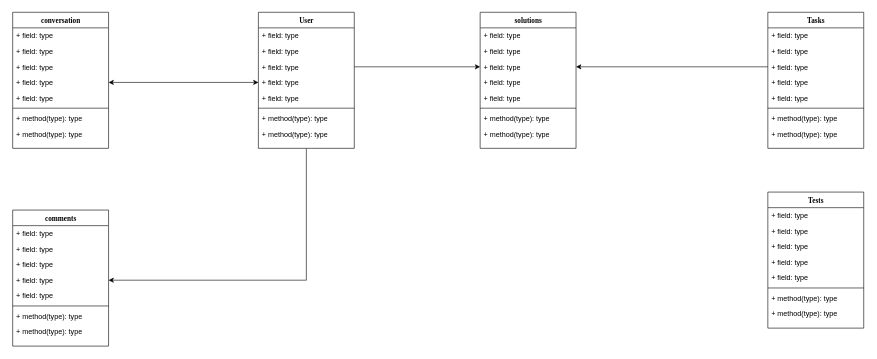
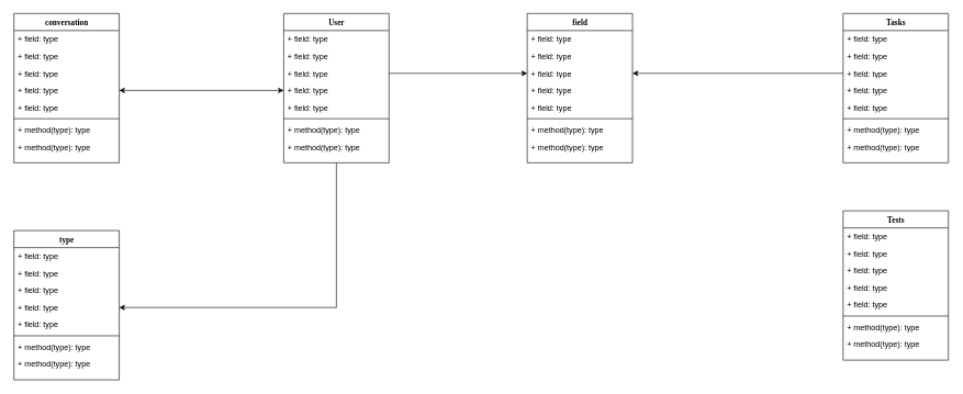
- <mxCell id="31" value="solutions" style="swimlane;html=1;fontStyle=1;align=center;verticalAlign=top;childLayout=stackLayout;horizontal=1;startSize=26;horizontalStack=0;resizeParent=1;resizeLast=0;collapsible=1;marginBottom=0;swimlaneFillColor=#ffffff;rounded=0;shadow=0;comic=0;labelBackgroundColor=none;strokeWidth=1;fillColor=none;fontFamily=Verdana;fontSize=12;" parent="1" vertex="1"><mxGeometry x="800" y="20" width="160" height="227" as="geometry" /></mxCell>
+ <mxCell id="31" value="field" style="swimlane;html=1;fontStyle=1;align=center;verticalAlign=top;childLayout=stackLayout;horizontal=1;startSize=26;horizontalStack=0;resizeParent=1;resizeLast=0;collapsible=1;marginBottom=0;swimlaneFillColor=#ffffff;rounded=0;shadow=0;comic=0;labelBackgroundColor=none;strokeWidth=1;fillColor=none;fontFamily=Verdana;fontSize=12;" parent="1" vertex="1"><mxGeometry x="800" y="20" width="160" height="227" as="geometry" /></mxCell>
- <mxCell id="51" value="comments" style="swimlane;html=1;fontStyle=1;align=center;verticalAlign=top;childLayout=stackLayout;horizontal=1;startSize=26;horizontalStack=0;resizeParent=1;resizeLast=0;collapsible=1;marginBottom=0;swimlaneFillColor=#ffffff;rounded=0;shadow=0;comic=0;labelBackgroundColor=none;strokeWidth=1;fillColor=none;fontFamily=Verdana;fontSize=12;" parent="1" vertex="1"><mxGeometry x="20" y="350" width="160" height="227" as="geometry" /></mxCell>
+ <mxCell id="51" value="type" style="swimlane;html=1;fontStyle=1;align=center;verticalAlign=top;childLayout=stackLayout;horizontal=1;startSize=26;horizontalStack=0;resizeParent=1;resizeLast=0;collapsible=1;marginBottom=0;swimlaneFillColor=#ffffff;rounded=0;shadow=0;comic=0;labelBackgroundColor=none;strokeWidth=1;fillColor=none;fontFamily=Verdana;fontSize=12;" parent="1" vertex="1"><mxGeometry x="20" y="350" width="160" height="227" as="geometry" /></mxCell>
